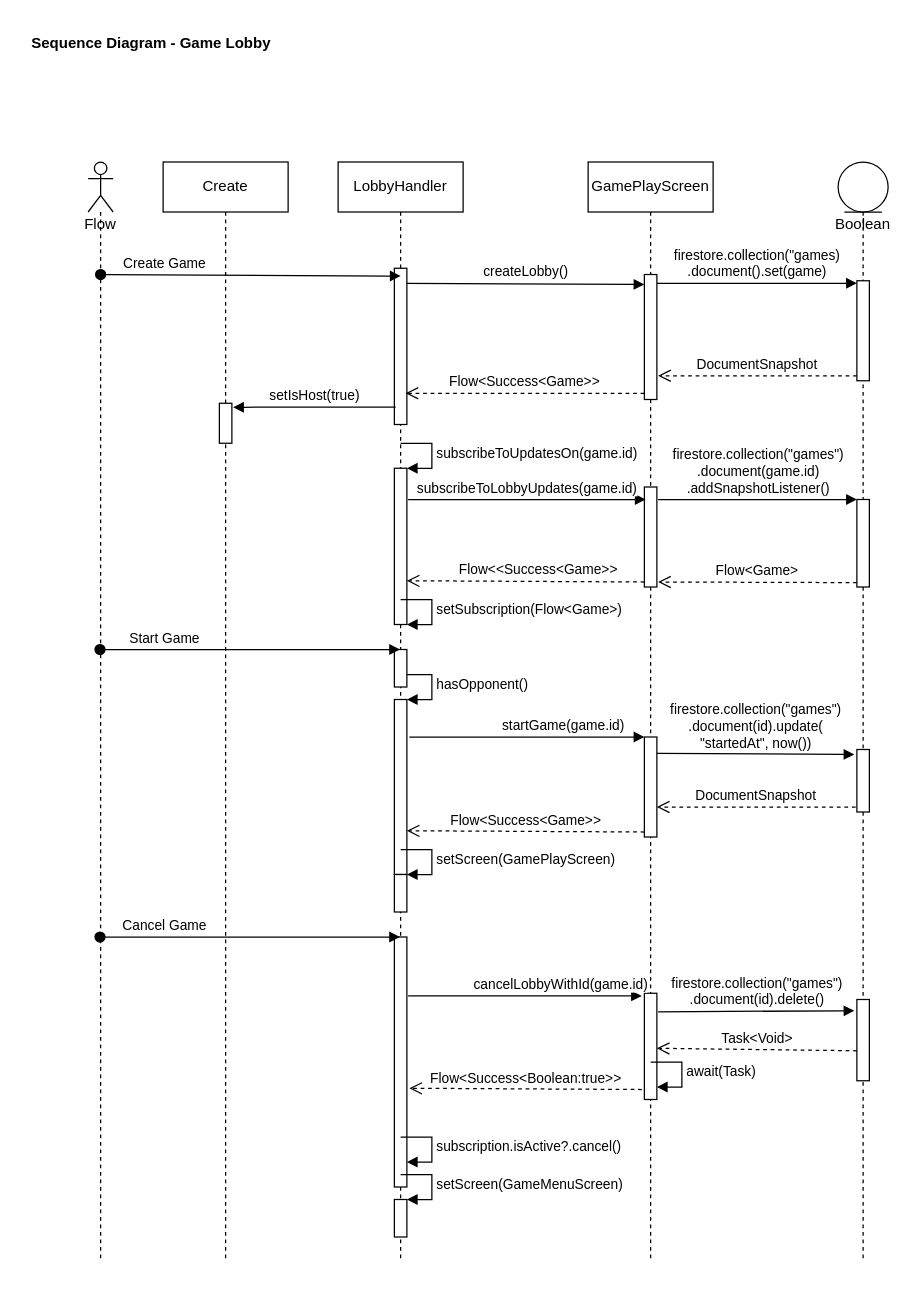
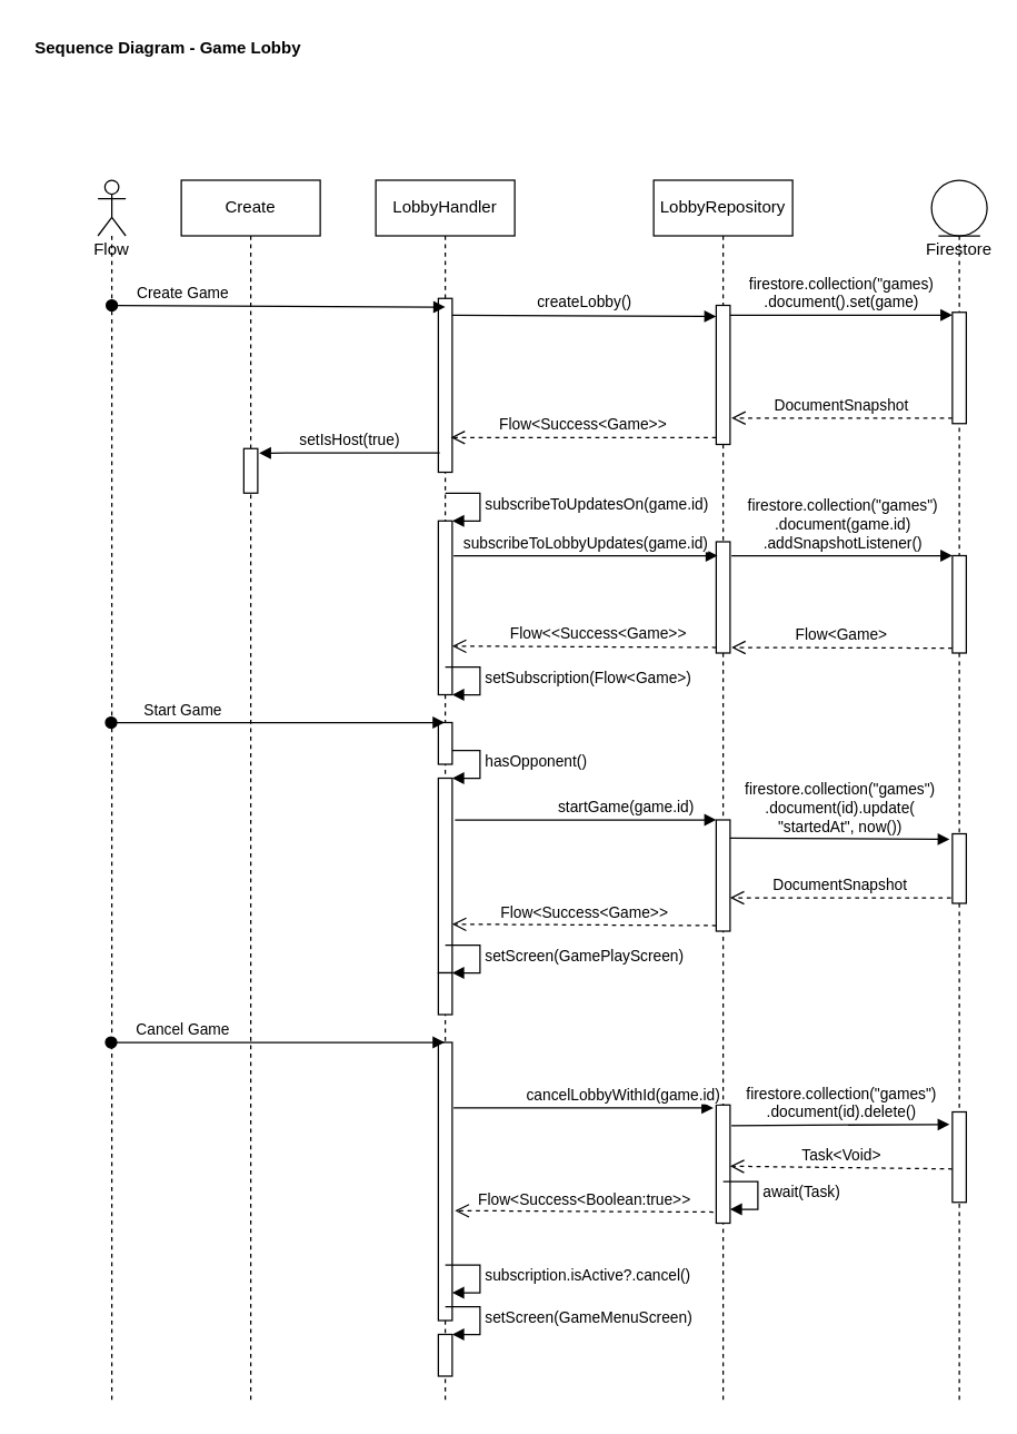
- <mxCell id="16" value="GamePlayScreen" style="shape=umlLifeline;perimeter=lifelinePerimeter;whiteSpace=wrap;html=1;container=1;collapsible=0;recursiveResize=0;outlineConnect=0;strokeWidth=1;" vertex="1" parent="1"><mxGeometry x="470" y="129" width="100" height="880" as="geometry" /></mxCell>
+ <mxCell id="16" value="LobbyRepository" style="shape=umlLifeline;perimeter=lifelinePerimeter;whiteSpace=wrap;html=1;container=1;collapsible=0;recursiveResize=0;outlineConnect=0;strokeWidth=1;" vertex="1" parent="1"><mxGeometry x="470" y="129" width="100" height="880" as="geometry" /></mxCell>
- <mxCell id="27" value="Boolean" style="shape=umlLifeline;participant=umlEntity;perimeter=lifelinePerimeter;whiteSpace=wrap;html=1;container=1;collapsible=0;recursiveResize=0;verticalAlign=top;spacingTop=36;outlineConnect=0;strokeWidth=1;" vertex="1" parent="1"><mxGeometry x="670" y="129" width="40" height="880" as="geometry" /></mxCell>
+ <mxCell id="27" value="Firestore" style="shape=umlLifeline;participant=umlEntity;perimeter=lifelinePerimeter;whiteSpace=wrap;html=1;container=1;collapsible=0;recursiveResize=0;verticalAlign=top;spacingTop=36;outlineConnect=0;strokeWidth=1;" vertex="1" parent="1"><mxGeometry x="670" y="129" width="40" height="880" as="geometry" /></mxCell>
